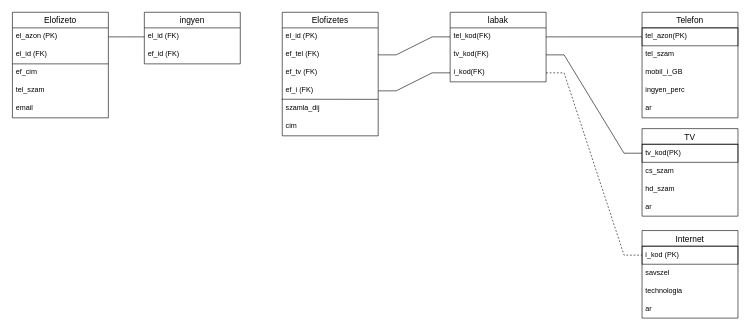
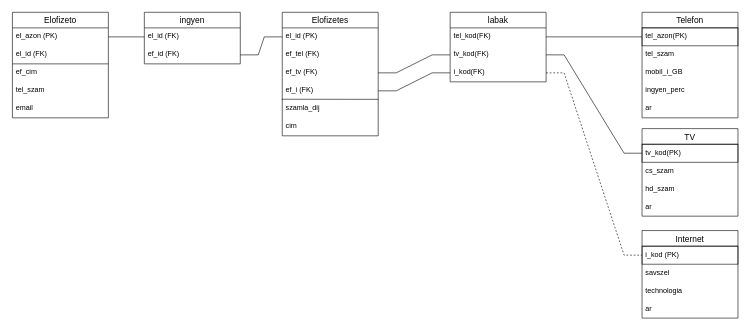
+ <mxCell id="47" style="edgeStyle=entityRelationEdgeStyle;rounded=0;orthogonalLoop=1;jettySize=auto;html=1;exitX=1;exitY=0.5;exitDx=0;exitDy=0;entryX=0;entryY=0.5;entryDx=0;entryDy=0;endArrow=none;endFill=0;" parent="1" source="46" target="3" edge="1"><mxGeometry relative="1" as="geometry" /></mxCell>
- <mxCell id="43" style="edgeStyle=entityRelationEdgeStyle;rounded=0;orthogonalLoop=1;jettySize=auto;html=1;exitX=1;exitY=0.5;exitDx=0;exitDy=0;entryX=0;entryY=0.5;entryDx=0;entryDy=0;endArrow=none;endFill=0;" parent="1" source="4" target="35" edge="1"><mxGeometry relative="1" as="geometry" /></mxCell>
+ <mxCell id="42" style="edgeStyle=entityRelationEdgeStyle;rounded=0;orthogonalLoop=1;jettySize=auto;html=1;exitX=1;exitY=0.5;exitDx=0;exitDy=0;entryX=0;entryY=0.5;entryDx=0;entryDy=0;endArrow=none;endFill=0;" parent="1" source="5" target="36" edge="1"><mxGeometry relative="1" as="geometry" /></mxCell>
